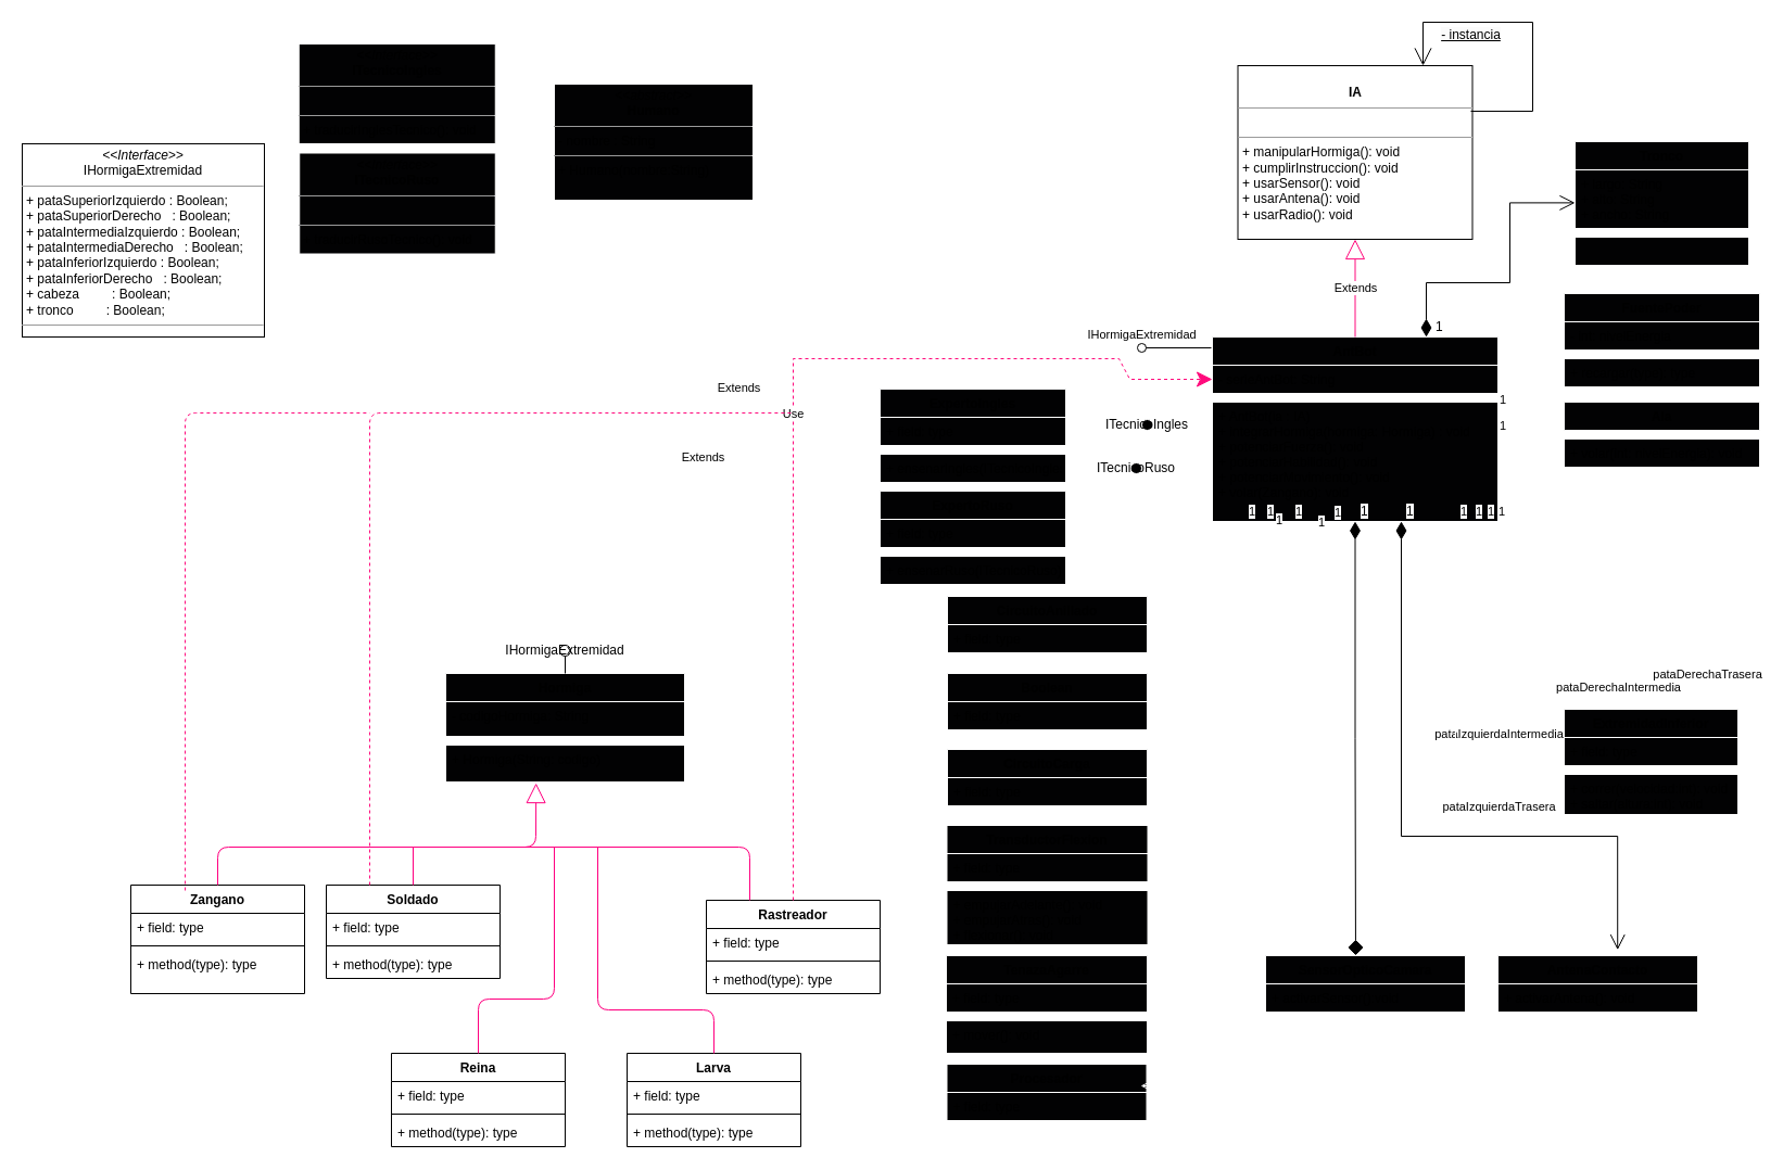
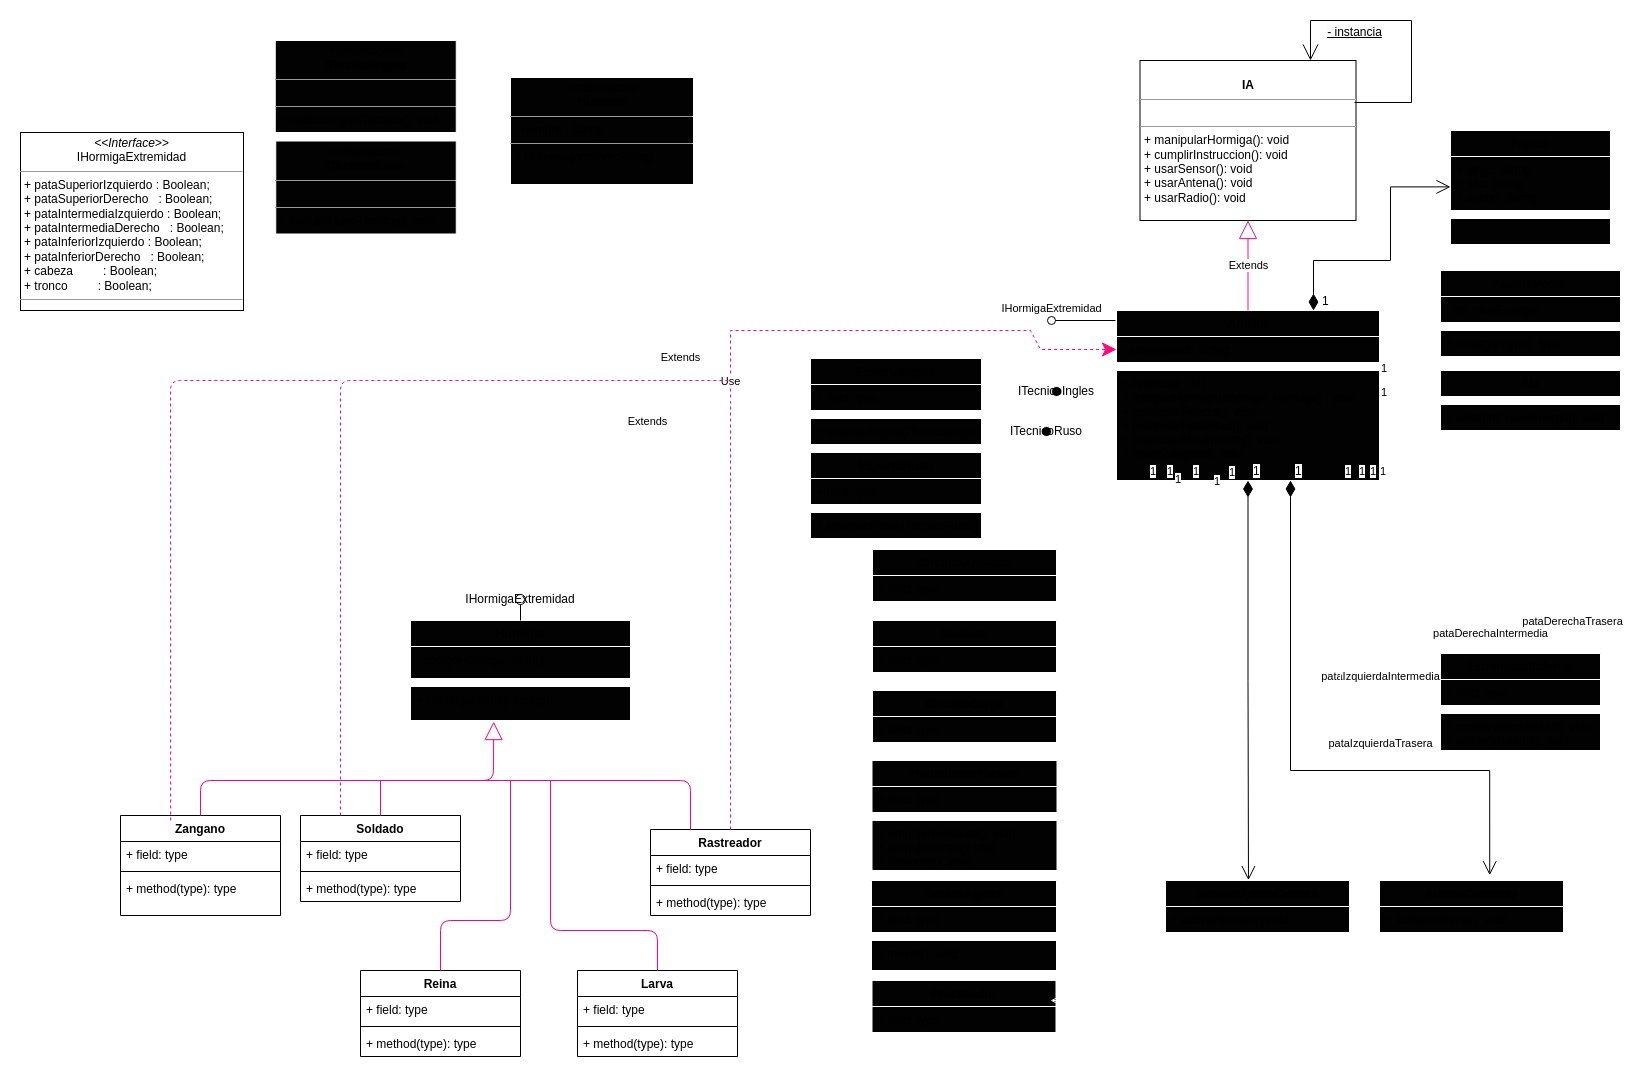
- <mxCell id="76" value="1" style="endArrow=diamond;html=1;endSize=12;startArrow=diamondThin;startSize=14;startFill=1;edgeStyle=orthogonalEdgeStyle;align=left;verticalAlign=bottom;rounded=0;fontFamily=Helvetica;fontSize=12;fontColor=default;exitX=0.5;exitY=1;exitDx=0;exitDy=0;entryX=0.451;entryY=-0.006;entryDx=0;entryDy=0;entryPerimeter=0;" parent="1" source="31" target="70" edge="1"><mxGeometry x="-1" y="3" relative="1" as="geometry"><mxPoint x="1060" y="740" as="sourcePoint" /><mxPoint x="1220" y="740" as="targetPoint" /></mxGeometry></mxCell>
+ <mxCell id="76" value="1" style="endArrow=open;html=1;endSize=12;startArrow=diamondThin;startSize=14;startFill=1;edgeStyle=orthogonalEdgeStyle;align=left;verticalAlign=bottom;rounded=0;fontFamily=Helvetica;fontSize=12;fontColor=default;exitX=0.5;exitY=1;exitDx=0;exitDy=0;entryX=0.451;entryY=-0.006;entryDx=0;entryDy=0;entryPerimeter=0;" parent="1" source="31" target="70" edge="1"><mxGeometry x="-1" y="3" relative="1" as="geometry"><mxPoint x="1060" y="740" as="sourcePoint" /><mxPoint x="1220" y="740" as="targetPoint" /></mxGeometry></mxCell>
